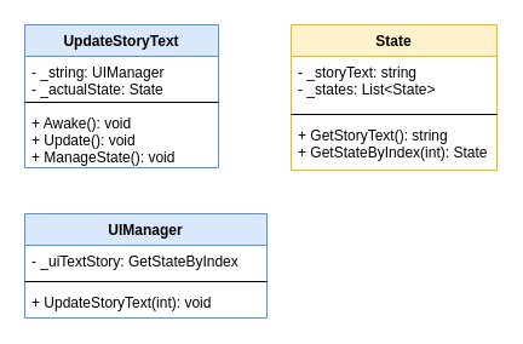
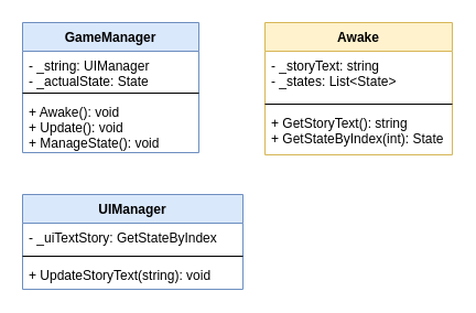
- <mxCell id="2" value="UpdateStoryText" style="swimlane;fontStyle=1;align=center;verticalAlign=top;childLayout=stackLayout;horizontal=1;startSize=26;horizontalStack=0;resizeParent=1;resizeParentMax=0;resizeLast=0;collapsible=1;marginBottom=0;fillColor=#dae8fc;strokeColor=#6c8ebf;" vertex="1" parent="1"><mxGeometry x="20" y="20" width="160" height="118" as="geometry" /></mxCell>
+ <mxCell id="2" value="GameManager" style="swimlane;fontStyle=1;align=center;verticalAlign=top;childLayout=stackLayout;horizontal=1;startSize=26;horizontalStack=0;resizeParent=1;resizeParentMax=0;resizeLast=0;collapsible=1;marginBottom=0;fillColor=#dae8fc;strokeColor=#6c8ebf;" vertex="1" parent="1"><mxGeometry x="20" y="20" width="160" height="118" as="geometry" /></mxCell>
- <mxCell id="6" value="State" style="swimlane;fontStyle=1;align=center;verticalAlign=top;childLayout=stackLayout;horizontal=1;startSize=26;horizontalStack=0;resizeParent=1;resizeParentMax=0;resizeLast=0;collapsible=1;marginBottom=0;fillColor=#fff2cc;strokeColor=#d6b656;" vertex="1" parent="1"><mxGeometry x="240" y="20" width="170" height="120" as="geometry" /></mxCell>
+ <mxCell id="6" value="Awake" style="swimlane;fontStyle=1;align=center;verticalAlign=top;childLayout=stackLayout;horizontal=1;startSize=26;horizontalStack=0;resizeParent=1;resizeParentMax=0;resizeLast=0;collapsible=1;marginBottom=0;fillColor=#fff2cc;strokeColor=#d6b656;" vertex="1" parent="1"><mxGeometry x="240" y="20" width="170" height="120" as="geometry" /></mxCell>
- <mxCell id="13" value="+ UpdateStoryText(int): void" style="text;strokeColor=none;fillColor=none;align=left;verticalAlign=top;spacingLeft=4;spacingRight=4;overflow=hidden;rotatable=0;points=[[0,0.5],[1,0.5]];portConstraint=eastwest;" vertex="1" parent="10"><mxGeometry y="60" width="200" height="26" as="geometry" /></mxCell>
+ <mxCell id="13" value="+ UpdateStoryText(string): void" style="text;strokeColor=none;fillColor=none;align=left;verticalAlign=top;spacingLeft=4;spacingRight=4;overflow=hidden;rotatable=0;points=[[0,0.5],[1,0.5]];portConstraint=eastwest;" vertex="1" parent="10"><mxGeometry y="60" width="200" height="26" as="geometry" /></mxCell>
